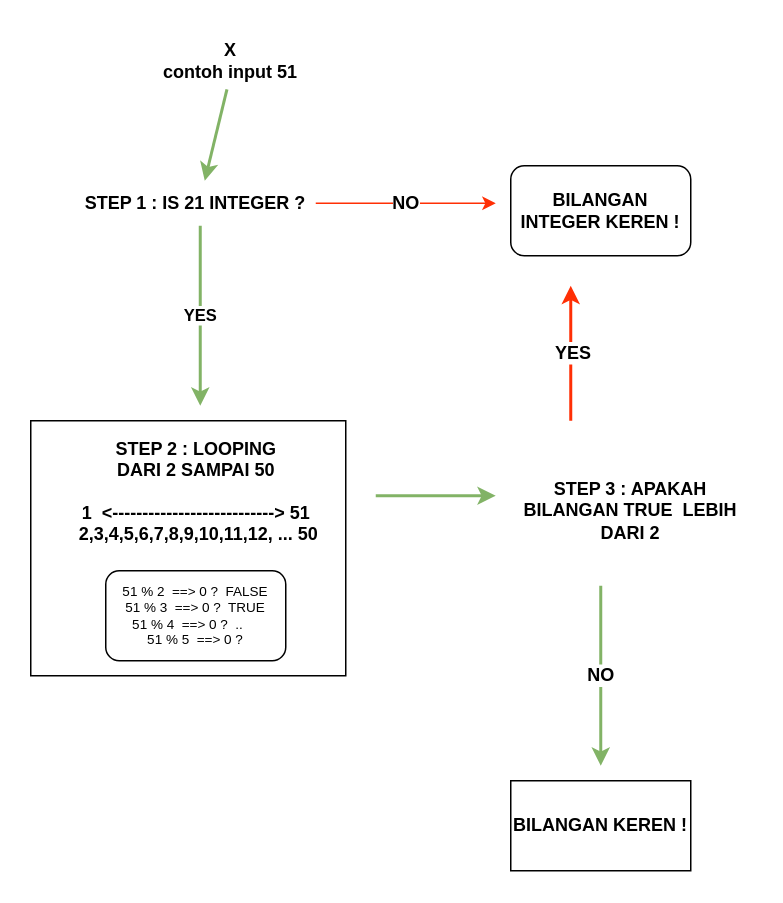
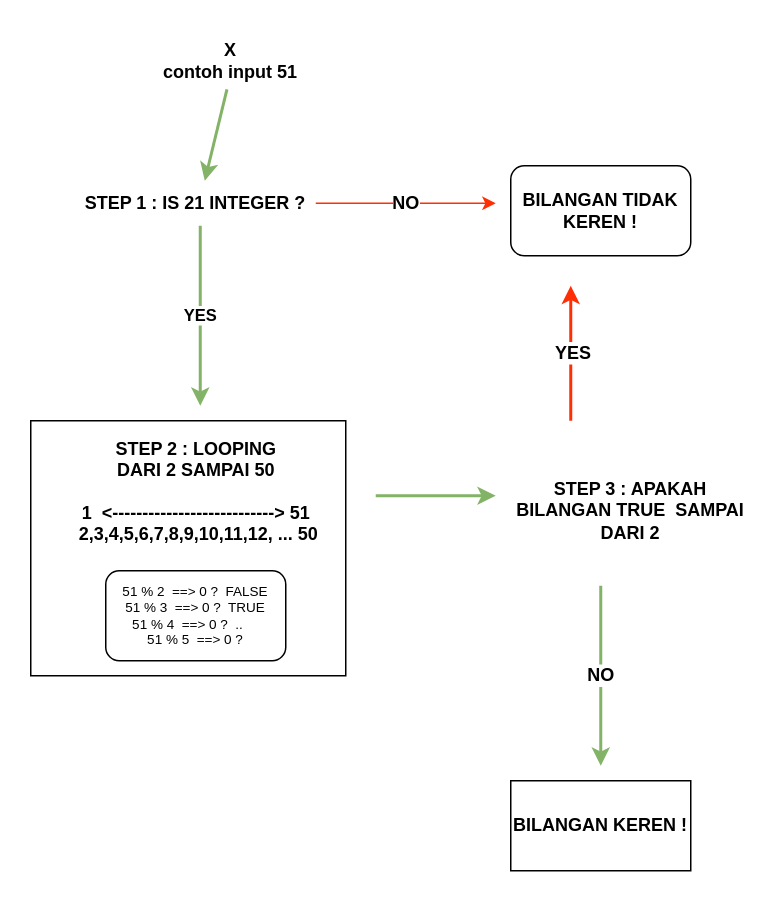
- <mxCell id="15" value="BILANGAN INTEGER KEREN !" style="rounded=1;whiteSpace=wrap;html=1;fontSize=12;fontStyle=1" vertex="1" parent="1"><mxGeometry x="340" y="110" width="120" height="60" as="geometry" /></mxCell>
+ <mxCell id="15" value="BILANGAN TIDAK KEREN !" style="rounded=1;whiteSpace=wrap;html=1;fontSize=12;fontStyle=1" vertex="1" parent="1"><mxGeometry x="340" y="110" width="120" height="60" as="geometry" /></mxCell>
- <mxCell id="10" value="STEP 3 : APAKAH BILANGAN TRUE&amp;nbsp; LEBIH DARI 2" style="text;html=1;strokeColor=none;fillColor=none;align=center;verticalAlign=middle;whiteSpace=wrap;rounded=0;fontStyle=1" vertex="1" parent="1"><mxGeometry x="340" y="300" width="160" height="80" as="geometry" /></mxCell>
+ <mxCell id="10" value="STEP 3 : APAKAH BILANGAN TRUE&amp;nbsp; SAMPAI DARI 2" style="text;html=1;strokeColor=none;fillColor=none;align=center;verticalAlign=middle;whiteSpace=wrap;rounded=0;fontStyle=1" vertex="1" parent="1"><mxGeometry x="340" y="300" width="160" height="80" as="geometry" /></mxCell>
